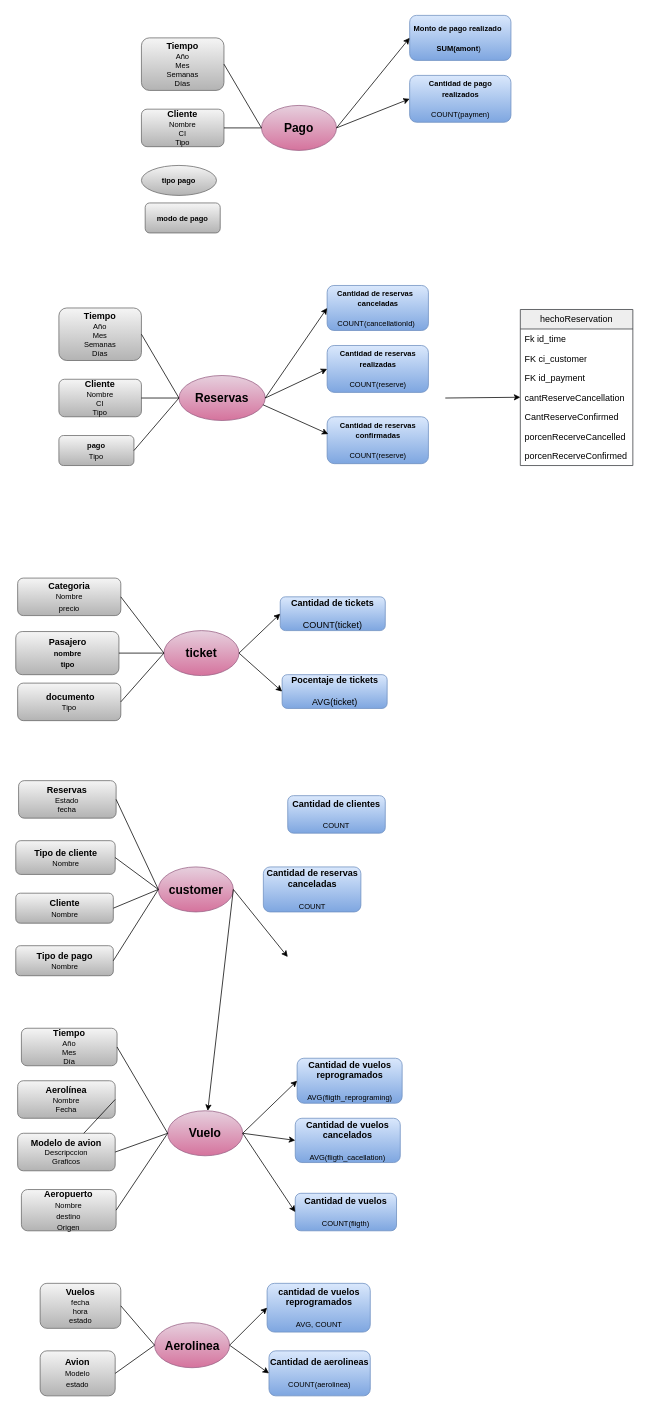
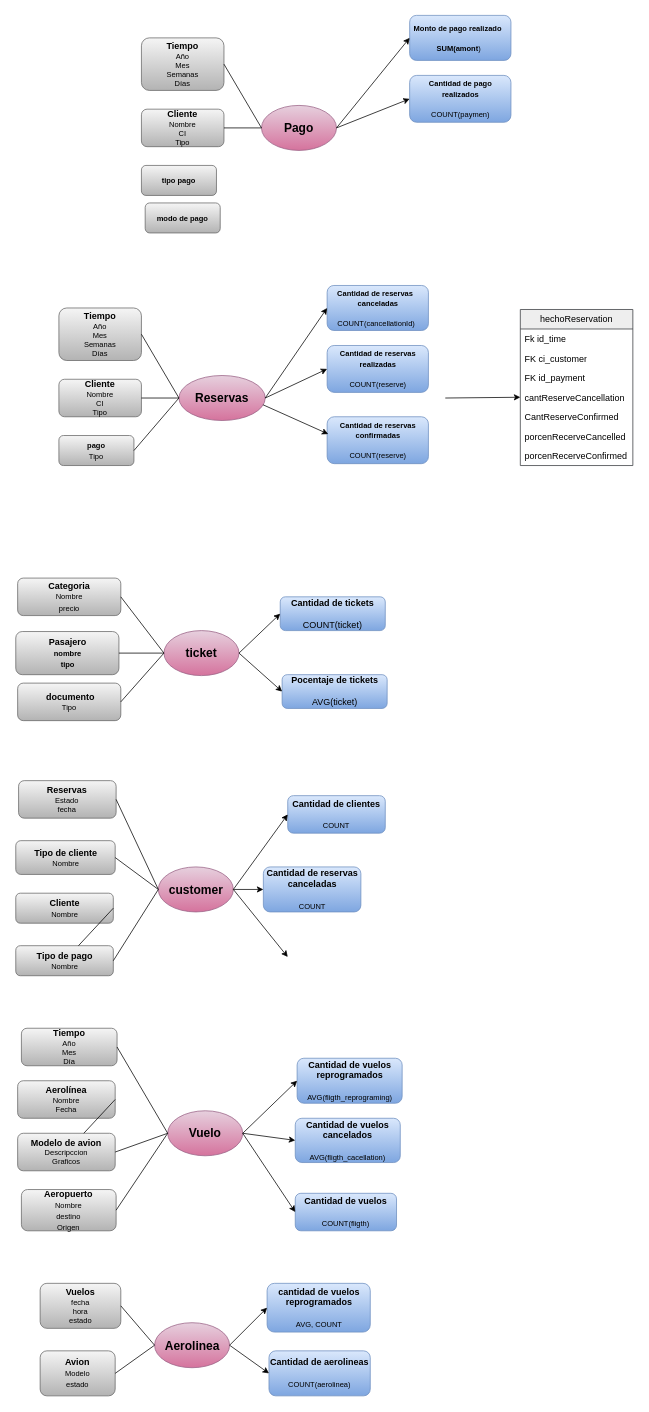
- <mxCell id="75" value="&lt;span style=&quot;font-size: 10px;&quot;&gt;&lt;b&gt;tipo pago&lt;/b&gt;&lt;/span&gt;" style="ellipse;whiteSpace=wrap;html=1;fillColor=#f5f5f5;gradientColor=#b3b3b3;strokeColor=#666666;" parent="1" vertex="1"><mxGeometry x="188" y="220" width="100" height="40" as="geometry" /></mxCell>
+ <mxCell id="75" value="&lt;span style=&quot;font-size: 10px;&quot;&gt;&lt;b&gt;tipo pago&lt;/b&gt;&lt;/span&gt;" style="rounded=1;whiteSpace=wrap;html=1;fillColor=#f5f5f5;gradientColor=#b3b3b3;strokeColor=#666666;" parent="1" vertex="1"><mxGeometry x="188" y="220" width="100" height="40" as="geometry" /></mxCell>
+ <mxCell id="48" value="" style="endArrow=classic;html=1;rounded=0;exitX=1;exitY=0.5;exitDx=0;exitDy=0;entryX=0;entryY=0.5;entryDx=0;entryDy=0;" parent="1" source="13" target="8" edge="1"><mxGeometry width="50" height="50" relative="1" as="geometry"><mxPoint x="320.5" y="1175" as="sourcePoint" /><mxPoint x="370.5" y="1125" as="targetPoint" /></mxGeometry></mxCell>
- <mxCell id="46" value="" style="endArrow=none;html=1;rounded=0;exitX=1;exitY=0.5;exitDx=0;exitDy=0;entryX=0;entryY=0.5;entryDx=0;entryDy=0;" parent="1" source="12" target="13" edge="1"><mxGeometry width="50" height="50" relative="1" as="geometry"><mxPoint x="170.5" y="1285" as="sourcePoint" /><mxPoint x="220.5" y="1235" as="targetPoint" /></mxGeometry></mxCell>
+ <mxCell id="46" value="" style="endArrow=none;html=1;rounded=0;exitX=1;exitY=0.5;exitDx=0;exitDy=0;" parent="1" source="12" target="28" edge="1"><mxGeometry width="50" height="50" relative="1" as="geometry"><mxPoint x="170.5" y="1285" as="sourcePoint" /><mxPoint x="220.5" y="1235" as="targetPoint" /></mxGeometry></mxCell>
- <mxCell id="49" value="" style="endArrow=classic;html=1;rounded=0;exitX=1;exitY=0.5;exitDx=0;exitDy=0;" parent="1" source="13" target="19" edge="1"><mxGeometry width="50" height="50" relative="1" as="geometry"><mxPoint x="320.5" y="1275" as="sourcePoint" /><mxPoint x="370.5" y="1225" as="targetPoint" /></mxGeometry></mxCell>
+ <mxCell id="49" value="" style="endArrow=classic;html=1;rounded=0;exitX=1;exitY=0.5;exitDx=0;exitDy=0;entryX=0;entryY=0.5;entryDx=0;entryDy=0;" parent="1" source="13" target="9" edge="1"><mxGeometry width="50" height="50" relative="1" as="geometry"><mxPoint x="320.5" y="1275" as="sourcePoint" /><mxPoint x="370.5" y="1225" as="targetPoint" /></mxGeometry></mxCell>
